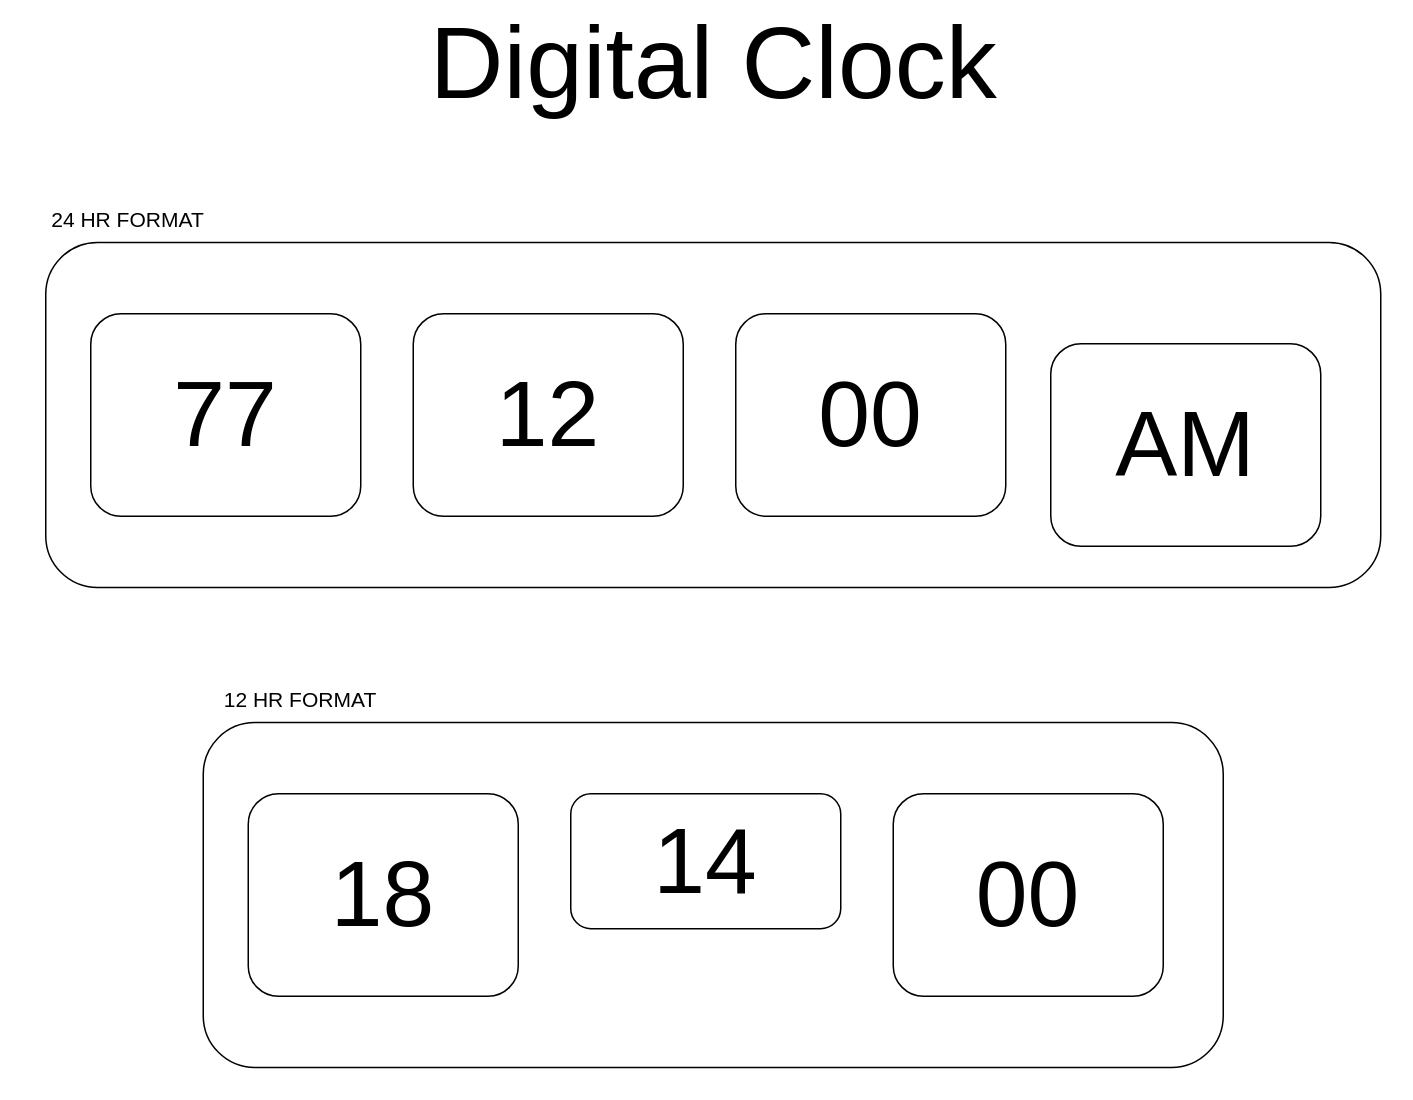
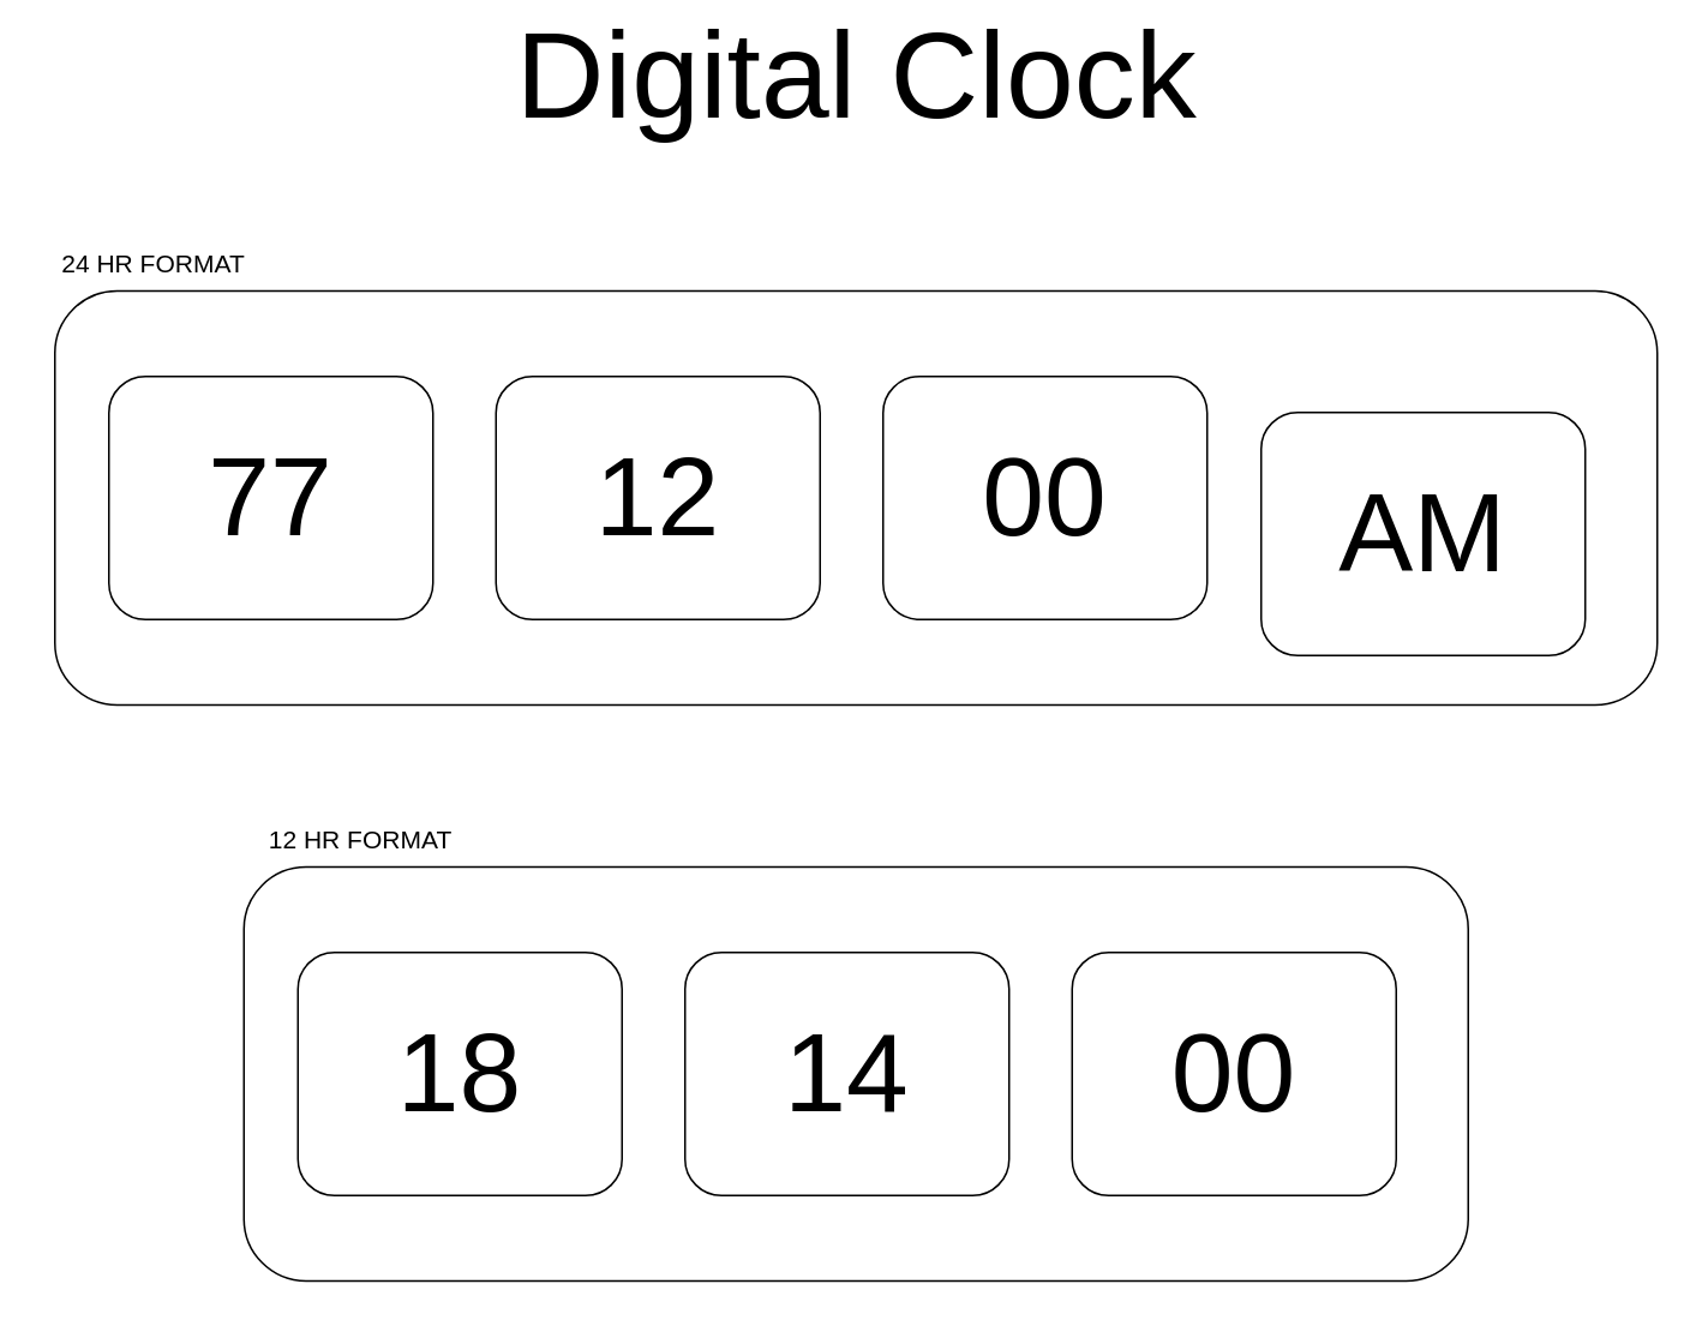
- <mxCell id="13" value="14" style="rounded=1;whiteSpace=wrap;html=1;fontSize=62;" vertex="1" parent="10"><mxGeometry x="245" y="77.5" width="180" height="90" as="geometry" /></mxCell>
+ <mxCell id="13" value="14" style="rounded=1;whiteSpace=wrap;html=1;fontSize=62;" vertex="1" parent="10"><mxGeometry x="245" y="77.5" width="180" height="135" as="geometry" /></mxCell>
